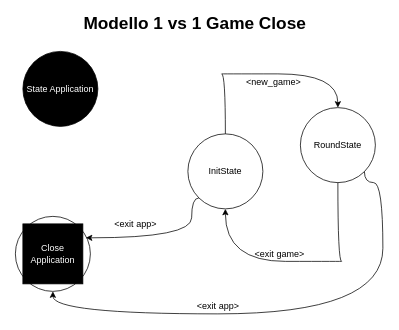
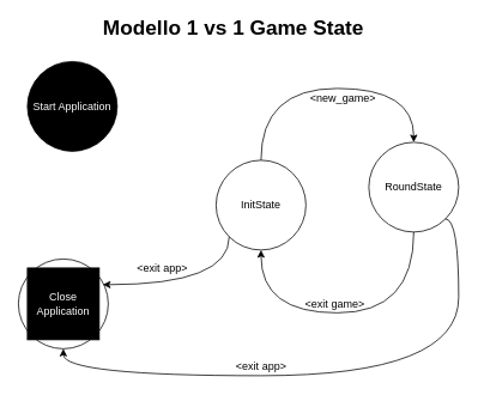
- <mxCell id="7" value="&lt;font style=&quot;font-size: 23px&quot;&gt;&lt;b&gt;Modello 1 vs 1 Game Close&lt;/b&gt;&lt;/font&gt;" style="text;html=1;align=center;verticalAlign=middle;resizable=0;points=[];autosize=1;" parent="1" vertex="1"><mxGeometry x="104" y="20" width="310" height="20" as="geometry" /></mxCell>
+ <mxCell id="7" value="&lt;font style=&quot;font-size: 23px&quot;&gt;&lt;b&gt;Modello 1 vs 1 Game State&lt;/b&gt;&lt;/font&gt;" style="text;html=1;align=center;verticalAlign=middle;resizable=0;points=[];autosize=1;" parent="1" vertex="1"><mxGeometry x="104" y="20" width="310" height="20" as="geometry" /></mxCell>
- <mxCell id="6" value="State Application" style="ellipse;whiteSpace=wrap;html=1;fontColor=#FFFFFF;fillColor=#000000;" parent="1" vertex="1"><mxGeometry x="30" y="68" width="100" height="100" as="geometry" /></mxCell>
+ <mxCell id="6" value="Start Application" style="ellipse;whiteSpace=wrap;html=1;fontColor=#FFFFFF;fillColor=#000000;" parent="1" vertex="1"><mxGeometry x="30" y="68" width="100" height="100" as="geometry" /></mxCell>
- <mxCell id="5" value="RoundState" style="ellipse;whiteSpace=wrap;html=1;" parent="1" vertex="1"><mxGeometry x="400" y="143" width="100" height="100" as="geometry" /></mxCell>
+ <mxCell id="5" value="RoundState" style="ellipse;whiteSpace=wrap;html=1;" parent="1" vertex="1"><mxGeometry x="410" y="158" width="100" height="100" as="geometry" /></mxCell>
- <mxCell id="11" value="InitState" style="ellipse;whiteSpace=wrap;html=1;" vertex="1" parent="1"><mxGeometry x="250" y="178" width="100" height="100" as="geometry" /></mxCell>
+ <mxCell id="11" value="InitState" style="ellipse;whiteSpace=wrap;html=1;" vertex="1" parent="1"><mxGeometry x="240" y="178" width="100" height="100" as="geometry" /></mxCell>
